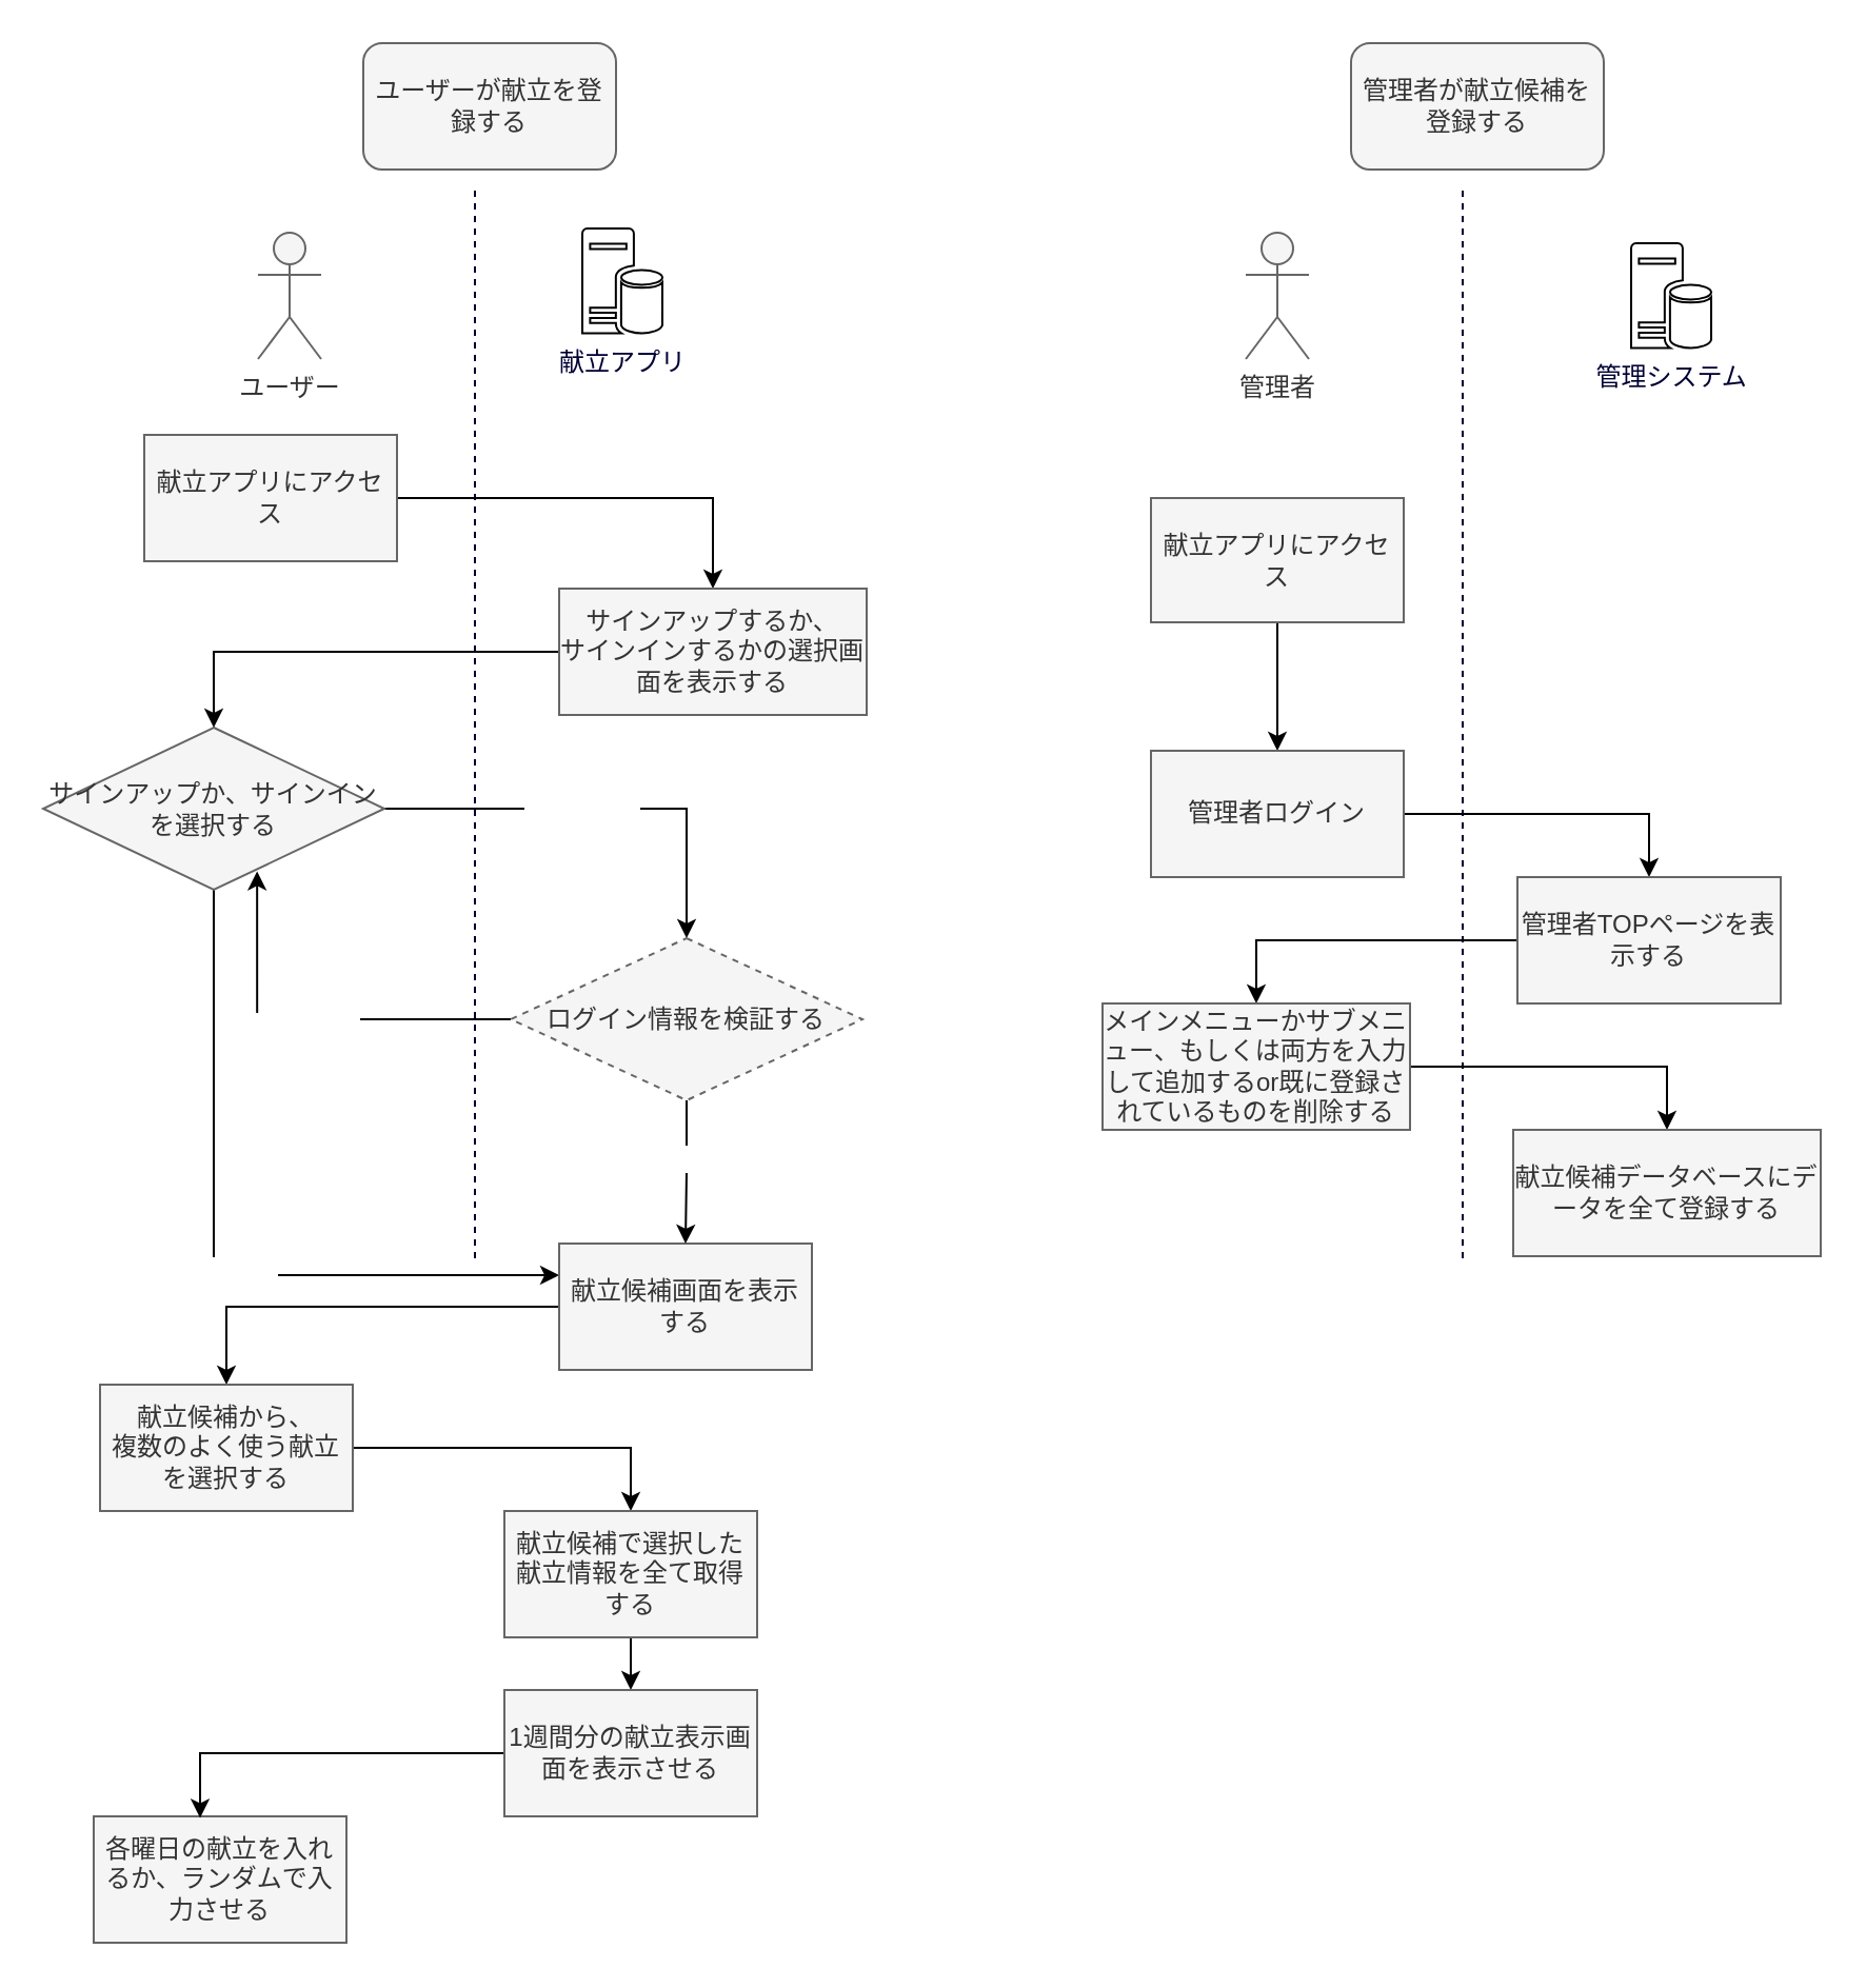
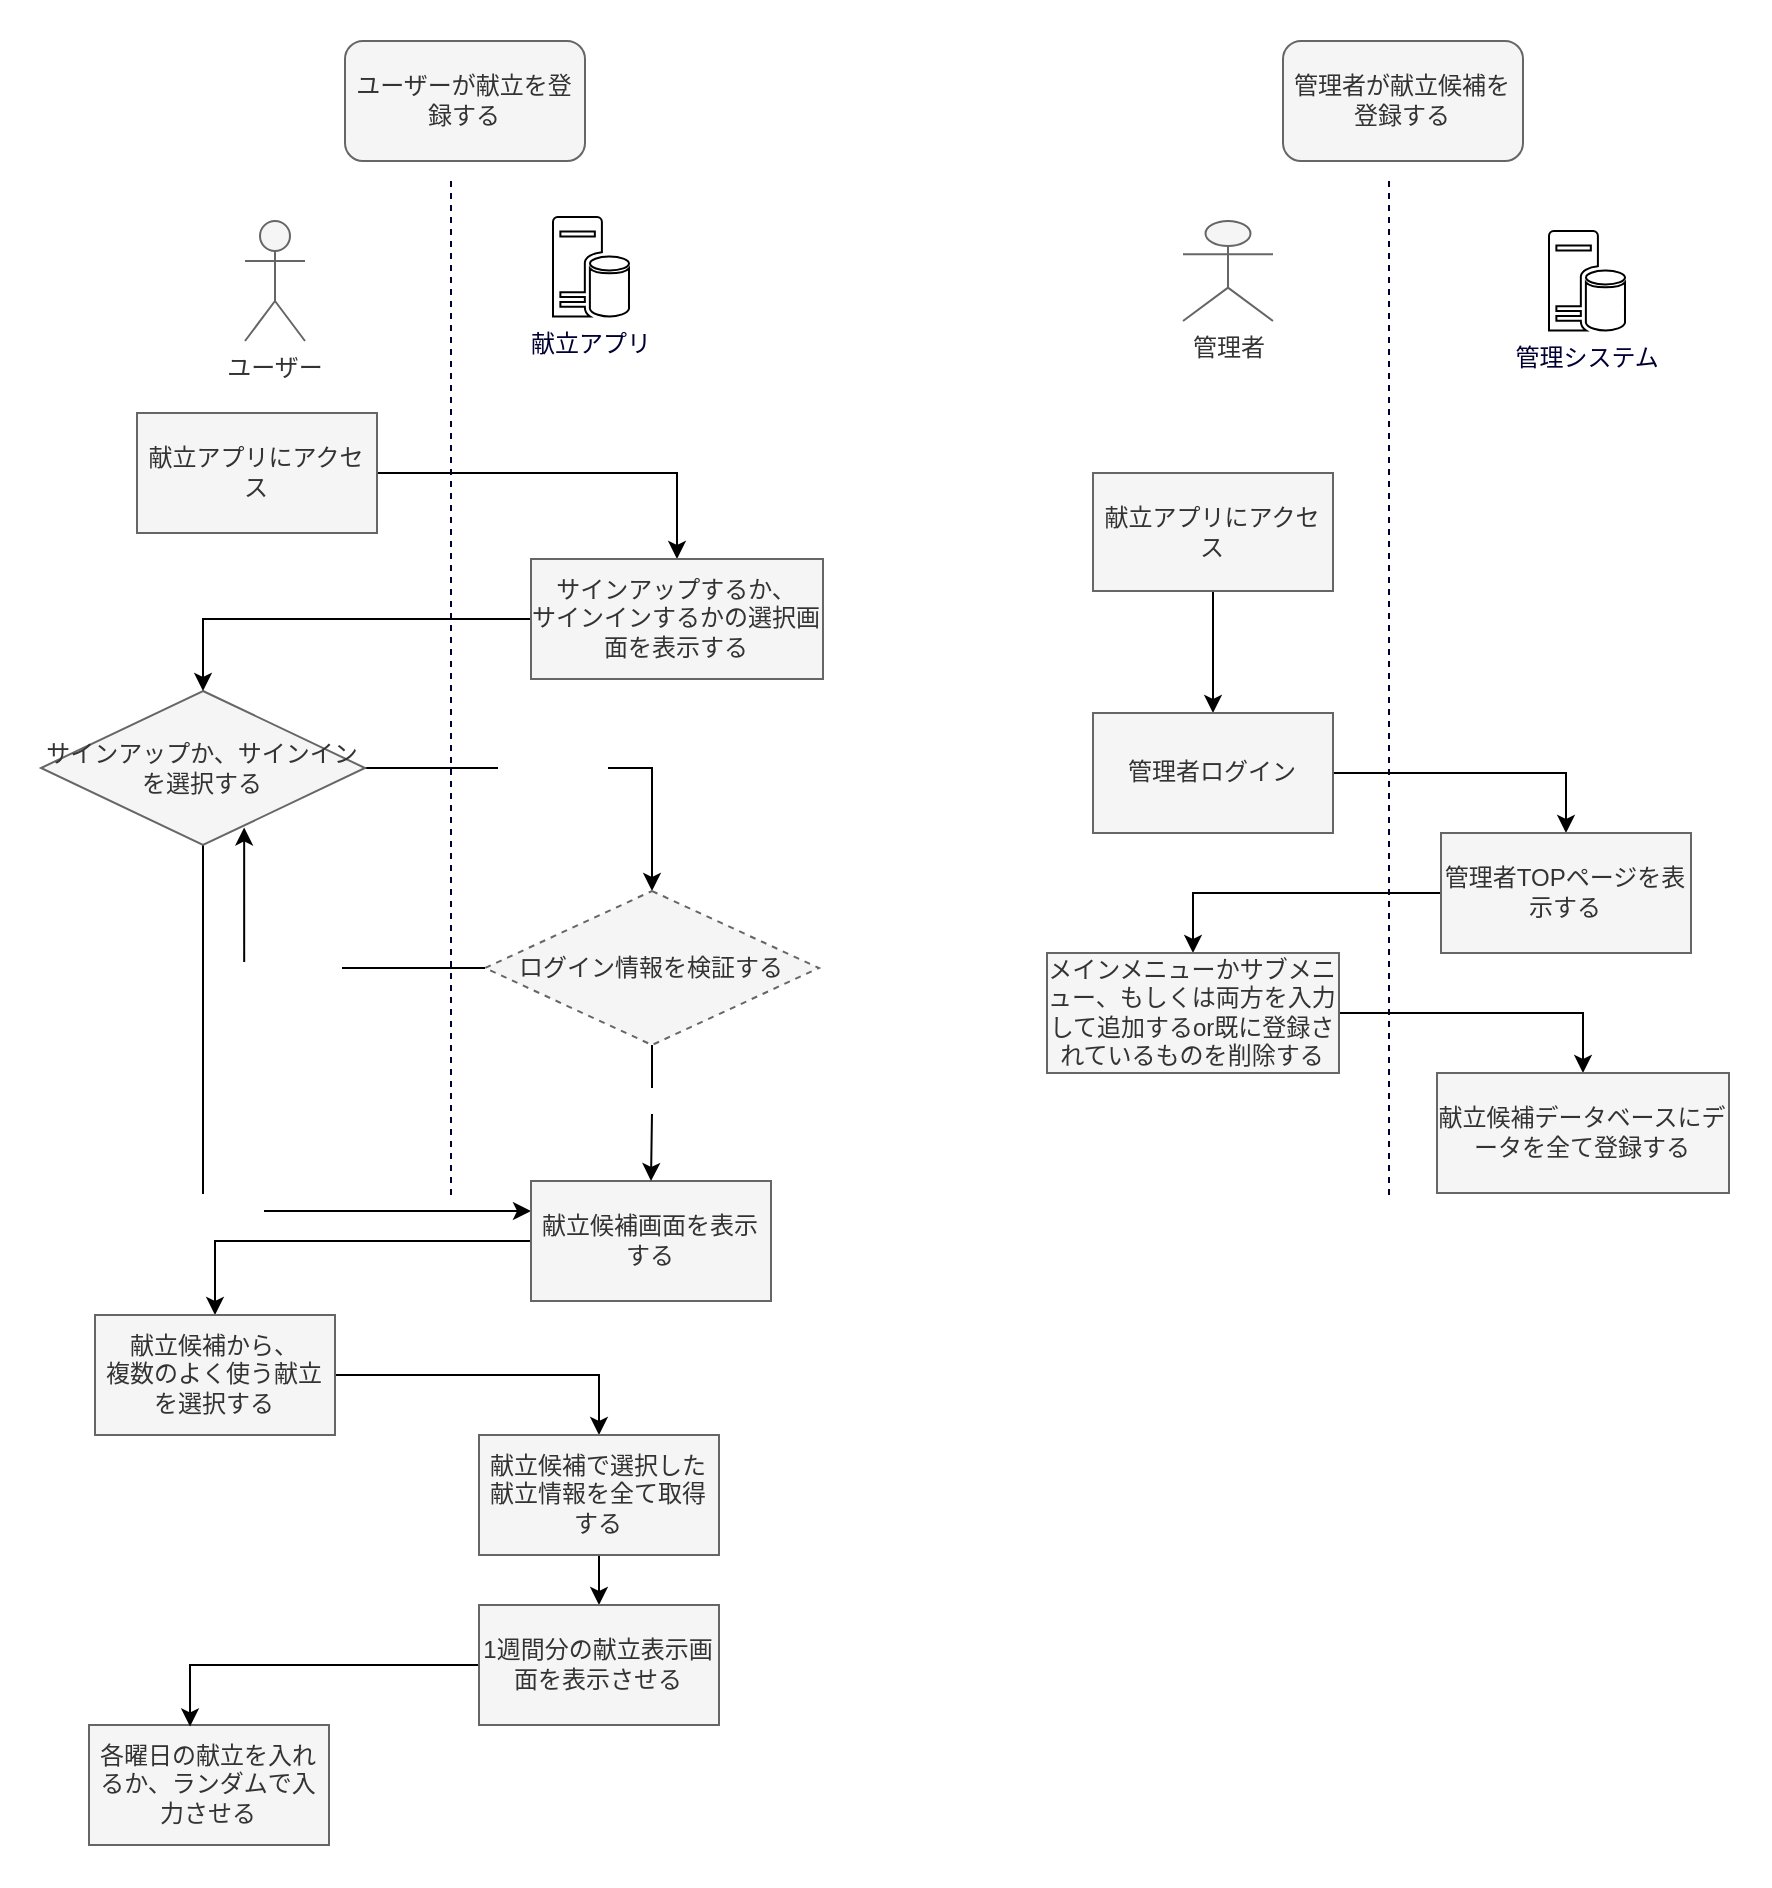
- <mxCell id="29" value="管理者" style="shape=umlActor;verticalLabelPosition=bottom;verticalAlign=top;html=1;outlineConnect=0;fillColor=#f5f5f5;fontColor=#333333;strokeColor=#666666;" vertex="1" parent="1"><mxGeometry x="591" y="110" width="30" height="60" as="geometry" /></mxCell>
+ <mxCell id="29" value="管理者" style="shape=umlActor;verticalLabelPosition=bottom;verticalAlign=top;html=1;outlineConnect=0;fillColor=#f5f5f5;fontColor=#333333;strokeColor=#666666;" vertex="1" parent="1"><mxGeometry x="591" y="110" width="45" height="50" as="geometry" /></mxCell>
